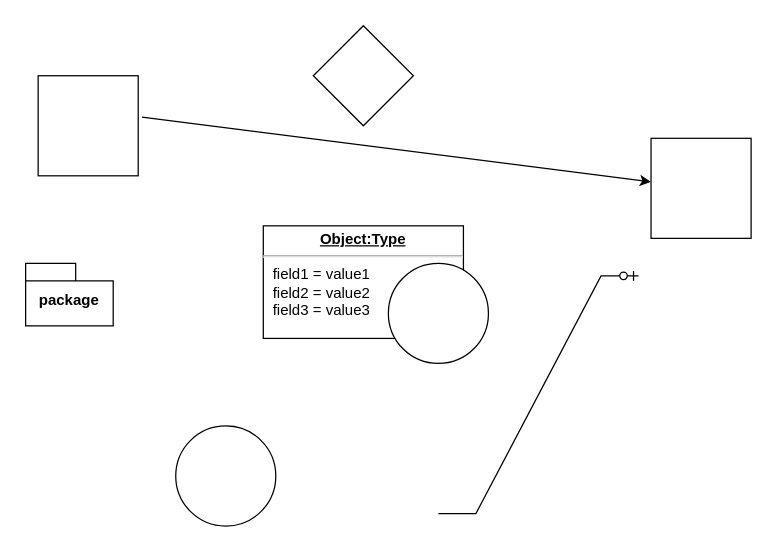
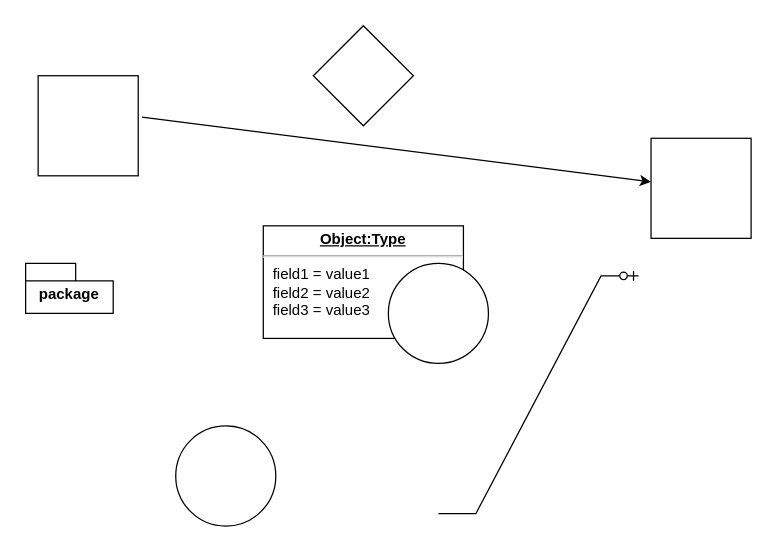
- <mxCell id="7" value="package" style="shape=folder;fontStyle=1;spacingTop=10;tabWidth=40;tabHeight=14;tabPosition=left;html=1;whiteSpace=wrap;" parent="1" vertex="1"><mxGeometry x="20" y="210" width="70" height="50" as="geometry" /></mxCell>
+ <mxCell id="7" value="package" style="shape=folder;fontStyle=1;spacingTop=10;tabWidth=40;tabHeight=14;tabPosition=left;html=1;whiteSpace=wrap;" parent="1" vertex="1"><mxGeometry x="20" y="210" width="70" height="40" as="geometry" /></mxCell>
